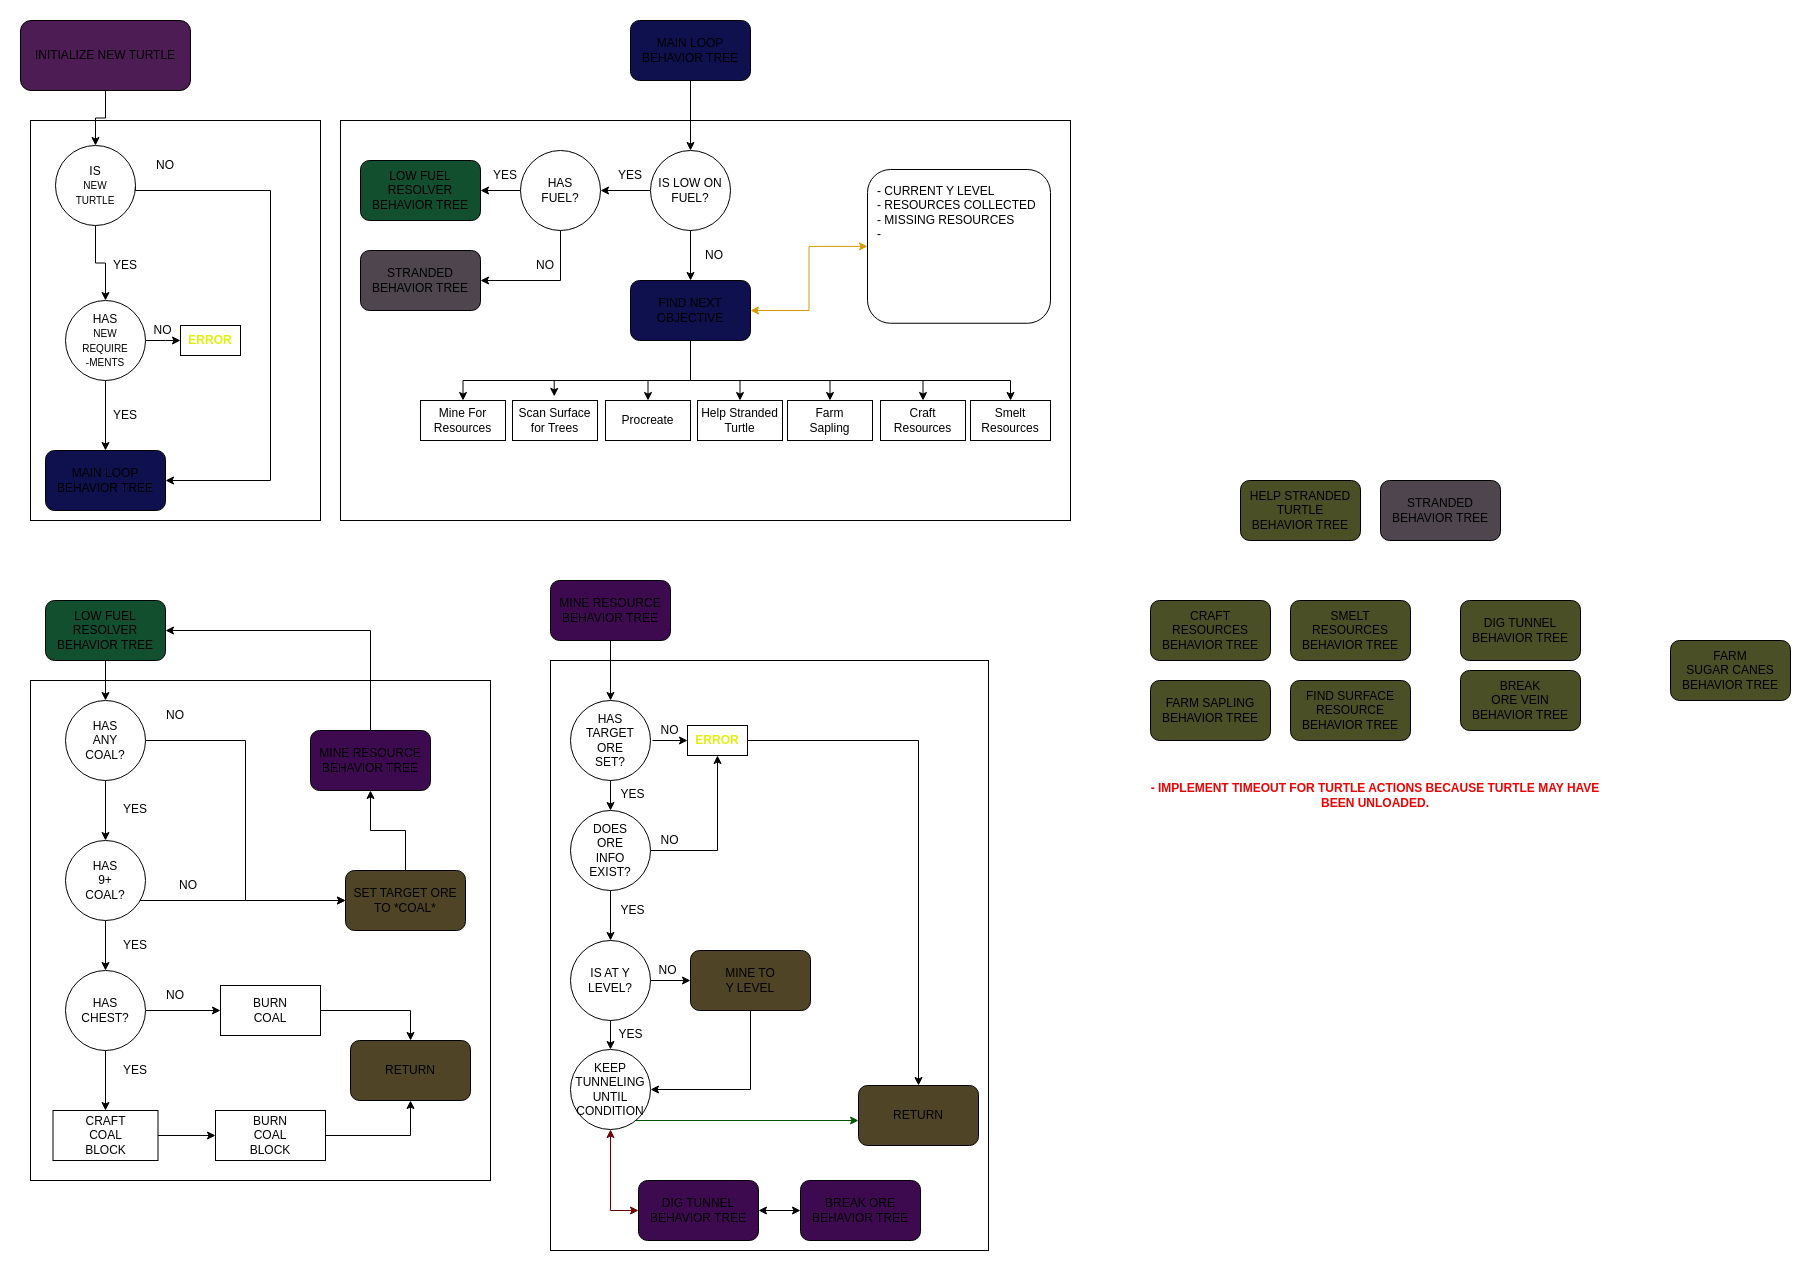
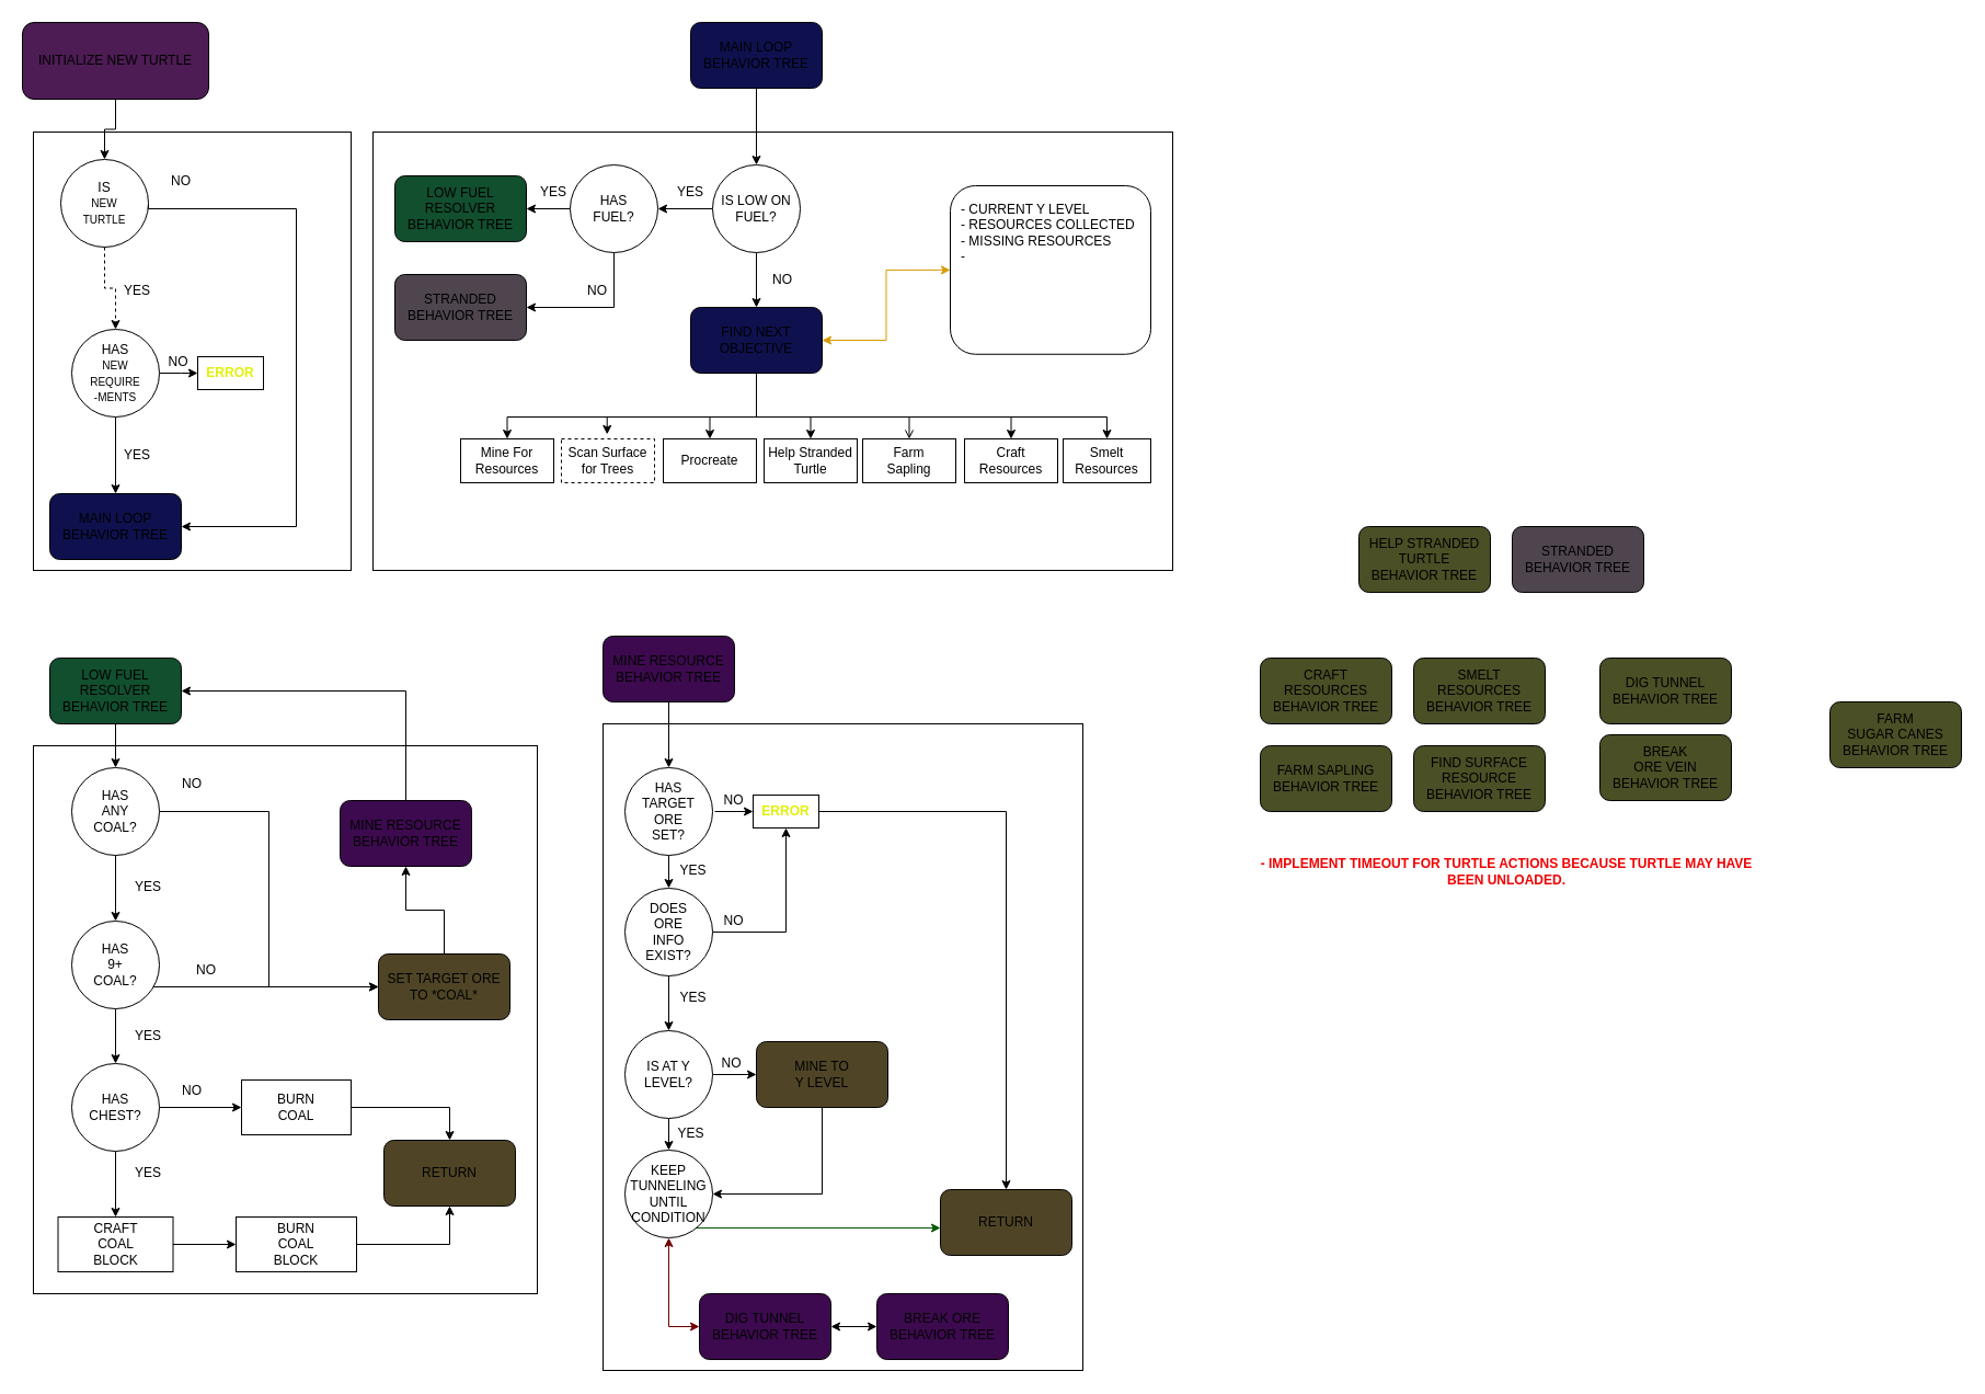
- <mxCell id="8" style="edgeStyle=orthogonalEdgeStyle;rounded=0;orthogonalLoop=1;jettySize=auto;html=1;entryX=0.5;entryY=0;entryDx=0;entryDy=0;exitX=0.5;exitY=1;exitDx=0;exitDy=0;" parent="1" source="10" target="13" edge="1"><mxGeometry relative="1" as="geometry"><mxPoint x="105" y="250" as="sourcePoint" /><mxPoint x="105" y="290" as="targetPoint" /></mxGeometry></mxCell>
+ <mxCell id="8" style="edgeStyle=orthogonalEdgeStyle;rounded=0;orthogonalLoop=1;jettySize=auto;html=1;entryX=0.5;entryY=0;entryDx=0;entryDy=0;exitX=0.5;exitY=1;exitDx=0;exitDy=0;dashed=1;" parent="1" source="10" target="13" edge="1"><mxGeometry relative="1" as="geometry"><mxPoint x="105" y="250" as="sourcePoint" /><mxPoint x="105" y="290" as="targetPoint" /></mxGeometry></mxCell>
- <mxCell id="31" style="edgeStyle=orthogonalEdgeStyle;rounded=0;orthogonalLoop=1;jettySize=auto;html=1;entryX=0.5;entryY=0;entryDx=0;entryDy=0;" parent="1" source="34" target="112" edge="1"><mxGeometry relative="1" as="geometry"><Array as="points"><mxPoint x="690" y="380" /><mxPoint x="829" y="380" /></Array></mxGeometry></mxCell>
+ <mxCell id="31" style="edgeStyle=orthogonalEdgeStyle;rounded=0;orthogonalLoop=1;jettySize=auto;html=1;entryX=0.5;entryY=0;entryDx=0;entryDy=0;endArrow=open;" parent="1" source="34" target="112" edge="1"><mxGeometry relative="1" as="geometry"><Array as="points"><mxPoint x="690" y="380" /><mxPoint x="829" y="380" /></Array></mxGeometry></mxCell>
- <mxCell id="107" value="Scan Surface &lt;br&gt;for Trees" style="rounded=0;whiteSpace=wrap;html=1;" parent="1" vertex="1"><mxGeometry x="512" y="400" width="85" height="40" as="geometry" /></mxCell>
+ <mxCell id="107" value="Scan Surface &lt;br&gt;for Trees" style="rounded=0;whiteSpace=wrap;html=1;dashed=1;" parent="1" vertex="1"><mxGeometry x="512" y="400" width="85" height="40" as="geometry" /></mxCell>
